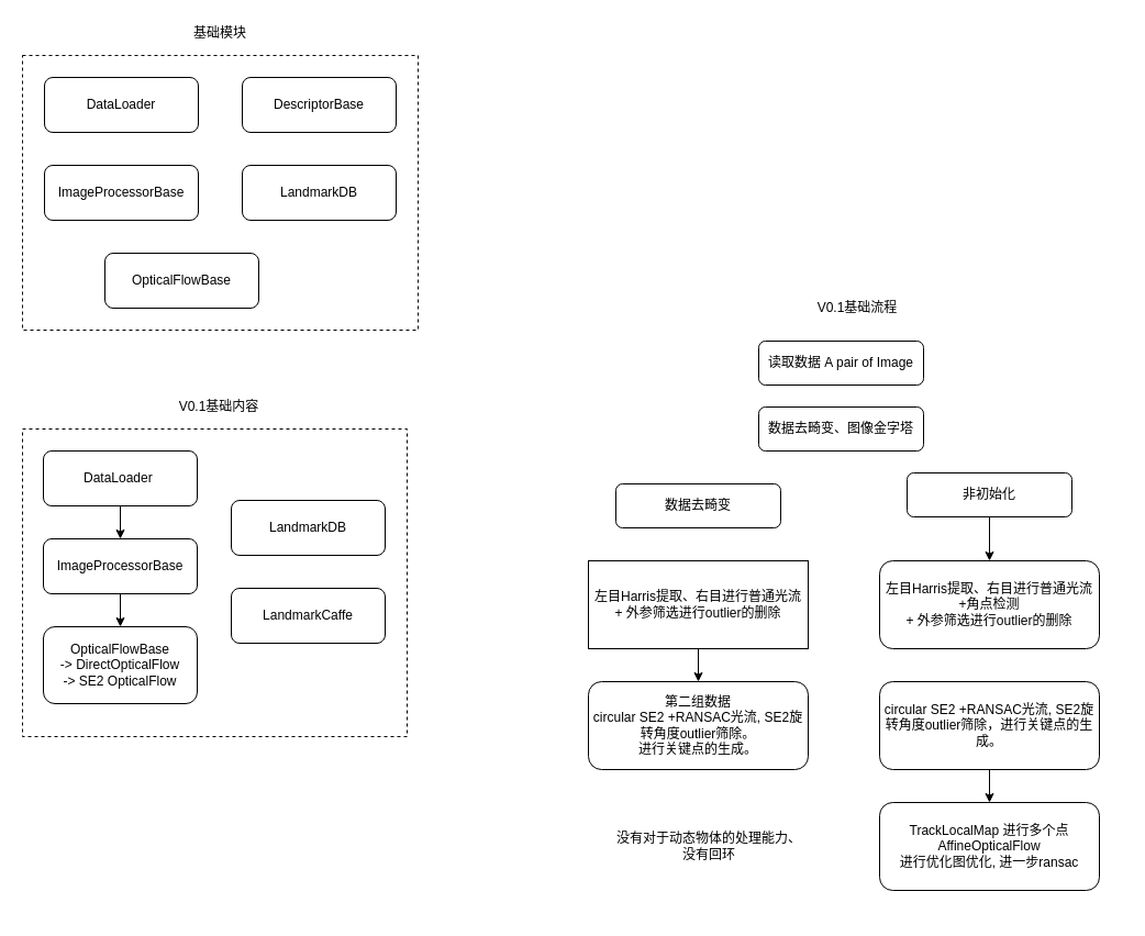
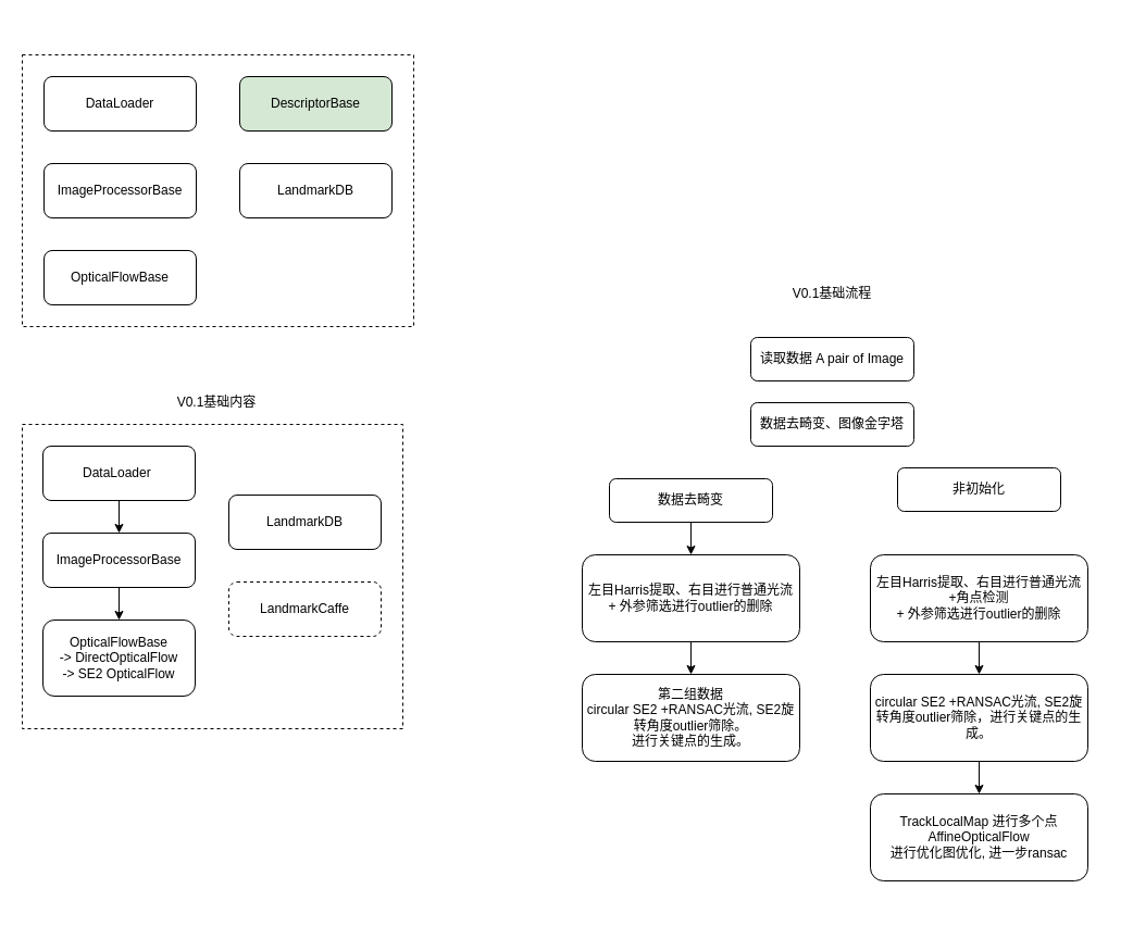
- <mxCell id="9" value="基础模块" style="text;html=1;strokeColor=none;fillColor=none;align=center;verticalAlign=middle;whiteSpace=wrap;rounded=0;dashed=1;" parent="1" vertex="1"><mxGeometry x="170" y="20" width="60" height="20" as="geometry" /></mxCell>
- <mxCell id="8" value="DescriptorBase" style="rounded=1;whiteSpace=wrap;html=1;" parent="1" vertex="1"><mxGeometry x="220" y="70" width="140" height="50" as="geometry" /></mxCell>
+ <mxCell id="8" value="DescriptorBase" style="rounded=1;whiteSpace=wrap;html=1;fillColor=#d5e8d4;" parent="1" vertex="1"><mxGeometry x="220" y="70" width="140" height="50" as="geometry" /></mxCell>
- <mxCell id="7" value="OpticalFlowBase" style="rounded=1;whiteSpace=wrap;html=1;" parent="1" vertex="1"><mxGeometry x="95" y="230" width="140" height="50" as="geometry" /></mxCell>
+ <mxCell id="7" value="OpticalFlowBase" style="rounded=1;whiteSpace=wrap;html=1;" parent="1" vertex="1"><mxGeometry x="40" y="230" width="140" height="50" as="geometry" /></mxCell>
- <mxCell id="33" value="V0.1基础流程" style="text;html=1;strokeColor=none;fillColor=none;align=center;verticalAlign=middle;whiteSpace=wrap;rounded=0;dashed=1;" vertex="1" parent="1"><mxGeometry x="735" y="270" width="90" height="20" as="geometry" /></mxCell>
+ <mxCell id="33" value="V0.1基础流程" style="text;html=1;strokeColor=none;fillColor=none;align=center;verticalAlign=middle;whiteSpace=wrap;rounded=0;dashed=1;" vertex="1" parent="1"><mxGeometry x="720" y="260" width="90" height="20" as="geometry" /></mxCell>
- <mxCell id="29" style="edgeStyle=orthogonalEdgeStyle;rounded=0;orthogonalLoop=1;jettySize=auto;html=1;" edge="1" parent="1" source="30" target="26"><mxGeometry relative="1" as="geometry" /></mxCell>
+ <mxCell id="23" style="edgeStyle=orthogonalEdgeStyle;rounded=0;orthogonalLoop=1;jettySize=auto;html=1;" edge="1" parent="1" source="24" target="21"><mxGeometry relative="1" as="geometry" /></mxCell>
- <mxCell id="21" value="左目Harris提取、右目进行普通光流&lt;br&gt;+ 外参筛选进行outlier的删除" style="whiteSpace=wrap;html=1;rounded=0;" vertex="1" parent="1"><mxGeometry x="535" y="510" width="200" height="80" as="geometry" /></mxCell>
+ <mxCell id="21" value="左目Harris提取、右目进行普通光流&lt;br&gt;+ 外参筛选进行outlier的删除" style="rounded=1;whiteSpace=wrap;html=1;" vertex="1" parent="1"><mxGeometry x="535" y="510" width="200" height="80" as="geometry" /></mxCell>
- <mxCell id="32" value="LandmarkCaffe" style="rounded=1;whiteSpace=wrap;html=1;" vertex="1" parent="1"><mxGeometry x="210" y="535" width="140" height="50" as="geometry" /></mxCell>
+ <mxCell id="32" value="LandmarkCaffe" style="rounded=1;whiteSpace=wrap;html=1;dashed=1;" vertex="1" parent="1"><mxGeometry x="210" y="535" width="140" height="50" as="geometry" /></mxCell>
+ <mxCell id="25" style="edgeStyle=orthogonalEdgeStyle;rounded=0;orthogonalLoop=1;jettySize=auto;html=1;" edge="1" parent="1" source="26" target="28"><mxGeometry relative="1" as="geometry" /></mxCell>
- <mxCell id="34" value="没有对于动态物体的处理能力、&lt;br&gt;没有回环" style="rounded=0;whiteSpace=wrap;html=1;strokeColor=#FFFFFF;" vertex="1" parent="1"><mxGeometry x="560" y="740" width="170" height="60" as="geometry" /></mxCell>
